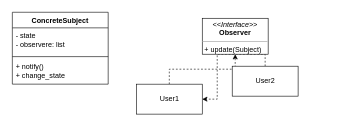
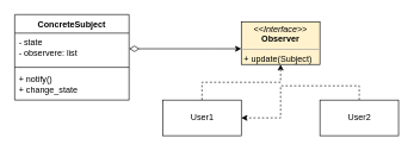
- <mxCell id="10" value="&lt;p style=&quot;margin: 0px ; margin-top: 4px ; text-align: center&quot;&gt;&lt;i&gt;&amp;lt;&amp;lt;Interface&amp;gt;&amp;gt;&lt;/i&gt;&lt;br&gt;&lt;b&gt;Observer&lt;/b&gt;&lt;/p&gt;&lt;hr size=&quot;1&quot;&gt;&lt;p style=&quot;margin: 0px ; margin-left: 4px&quot;&gt;&lt;span style=&quot;text-align: center&quot;&gt;+ update(Subject)&lt;/span&gt;&lt;/p&gt;" style="verticalAlign=top;align=left;overflow=fill;fontSize=12;fontFamily=Helvetica;html=1;" vertex="1" parent="1"><mxGeometry x="337" y="30" width="110" height="60" as="geometry" /></mxCell>
+ <mxCell id="10" value="&lt;p style=&quot;margin: 0px ; margin-top: 4px ; text-align: center&quot;&gt;&lt;i&gt;&amp;lt;&amp;lt;Interface&amp;gt;&amp;gt;&lt;/i&gt;&lt;br&gt;&lt;b&gt;Observer&lt;/b&gt;&lt;/p&gt;&lt;hr size=&quot;1&quot;&gt;&lt;p style=&quot;margin: 0px ; margin-left: 4px&quot;&gt;&lt;span style=&quot;text-align: center&quot;&gt;+ update(Subject)&lt;/span&gt;&lt;/p&gt;" style="verticalAlign=top;align=left;overflow=fill;fontSize=12;fontFamily=Helvetica;html=1;fillColor=#fff2cc;" vertex="1" parent="1"><mxGeometry x="337" y="30" width="110" height="60" as="geometry" /></mxCell>
+ <mxCell id="11" style="edgeStyle=orthogonalEdgeStyle;rounded=0;orthogonalLoop=1;jettySize=auto;html=1;exitX=1;exitY=0.5;exitDx=0;exitDy=0;startArrow=diamondThin;startFill=0;startSize=12;" edge="1" parent="1" source="7" target="10"><mxGeometry relative="1" as="geometry"><mxPoint x="197" y="-2" as="sourcePoint" /><mxPoint x="290" y="68" as="targetPoint" /><Array as="points"><mxPoint x="300" y="68" /><mxPoint x="300" y="68" /></Array></mxGeometry></mxCell>
- <mxCell id="5" value="User2" style="html=1;" parent="1" vertex="1"><mxGeometry x="387" y="110" width="110" height="50" as="geometry" /></mxCell>
+ <mxCell id="5" value="User2" style="html=1;" parent="1" vertex="1"><mxGeometry x="447" y="140" width="110" height="50" as="geometry" /></mxCell>
